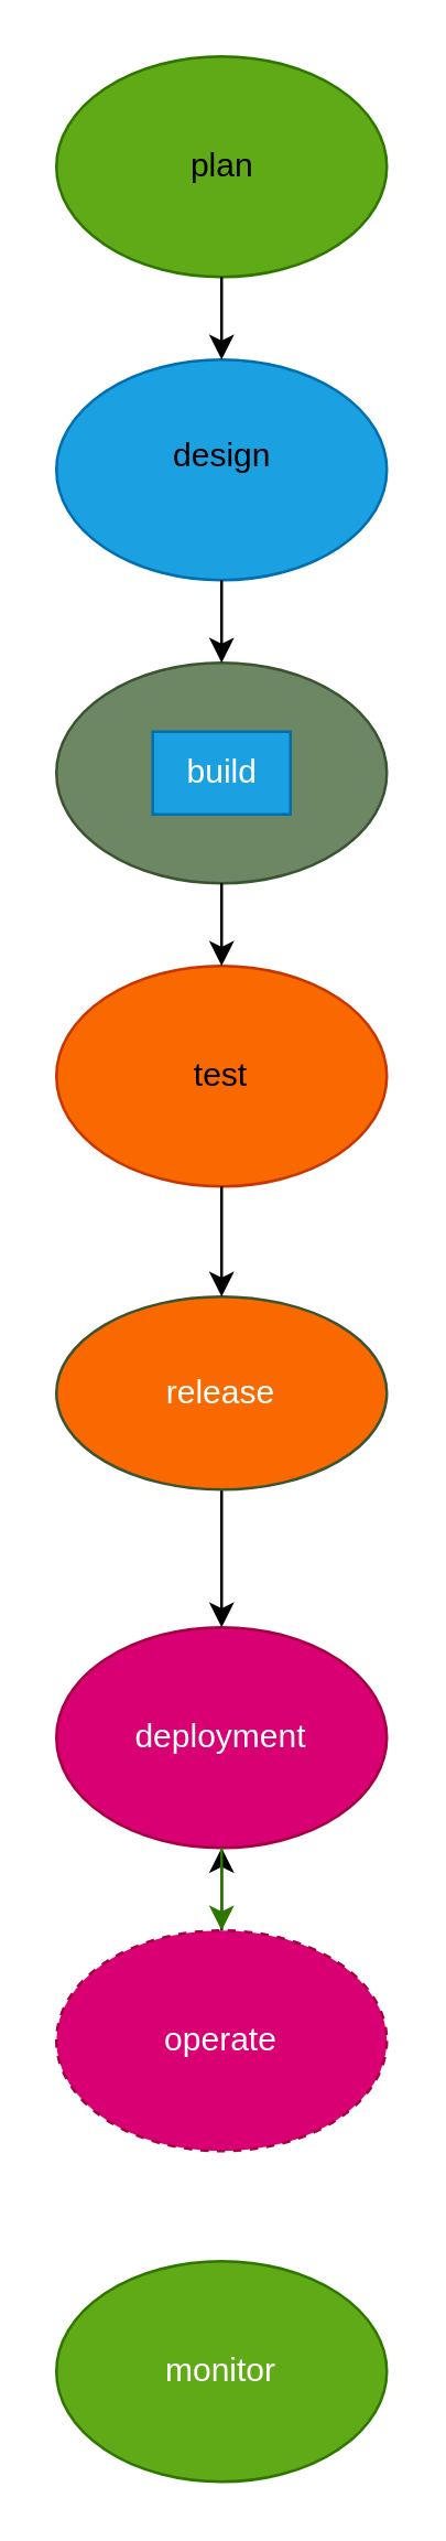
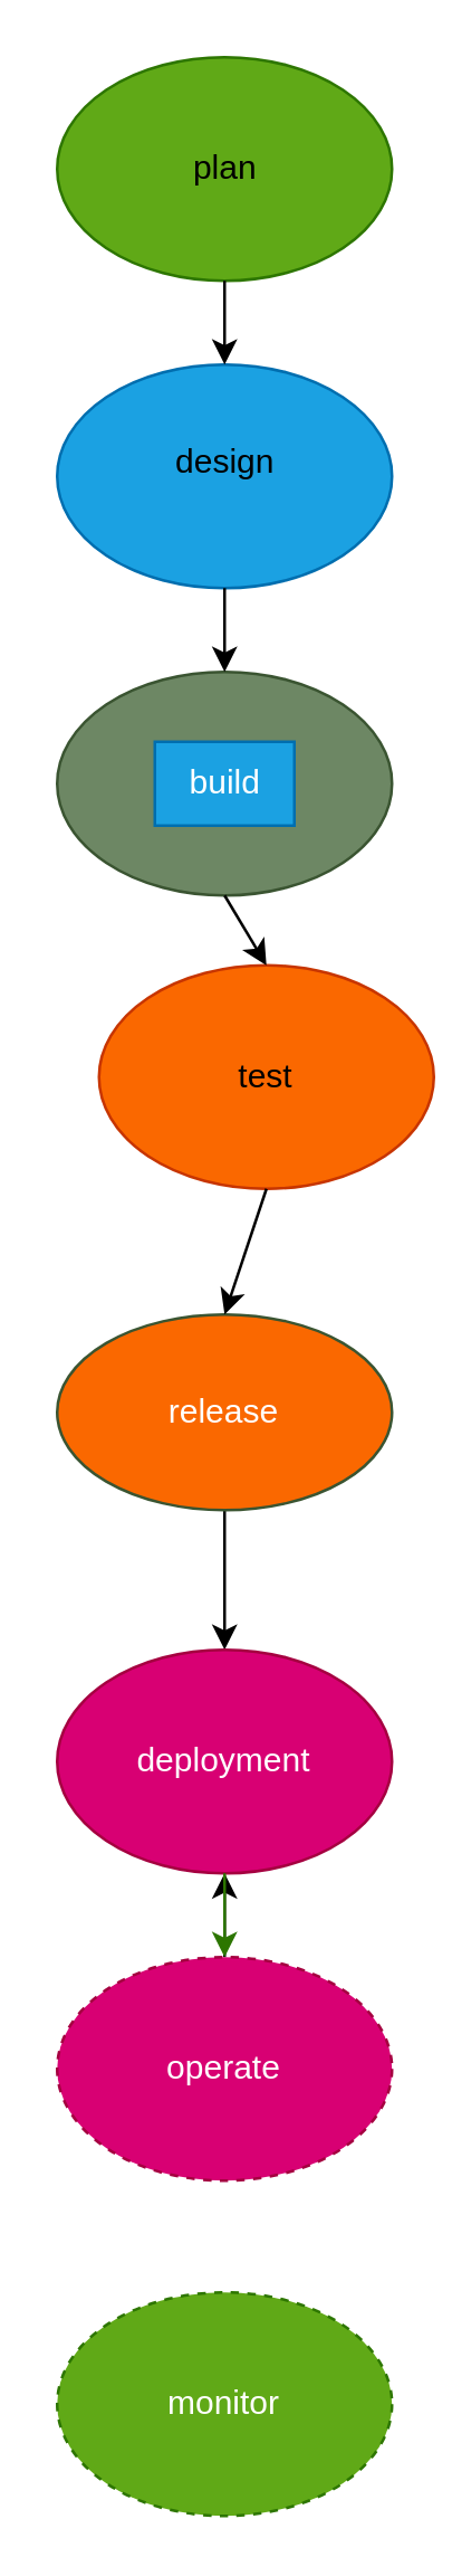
- <mxCell id="6" value="test" style="ellipse;whiteSpace=wrap;html=1;fillColor=#fa6800;fontColor=#000000;strokeColor=#C73500;" vertex="1" parent="1"><mxGeometry x="20" y="350" width="120" height="80" as="geometry" /></mxCell>
+ <mxCell id="6" value="test" style="ellipse;whiteSpace=wrap;html=1;fillColor=#fa6800;fontColor=#000000;strokeColor=#C73500;" vertex="1" parent="1"><mxGeometry x="35" y="345" width="120" height="80" as="geometry" /></mxCell>
- <mxCell id="11" value="monitor" style="ellipse;whiteSpace=wrap;html=1;fillColor=#60a917;fontColor=#ffffff;strokeColor=#2D7600;" vertex="1" parent="1"><mxGeometry x="20" y="820" width="120" height="80" as="geometry" /></mxCell>
+ <mxCell id="11" value="monitor" style="ellipse;whiteSpace=wrap;html=1;fillColor=#60a917;fontColor=#ffffff;strokeColor=#2D7600;dashed=1;" vertex="1" parent="1"><mxGeometry x="20" y="820" width="120" height="80" as="geometry" /></mxCell>
